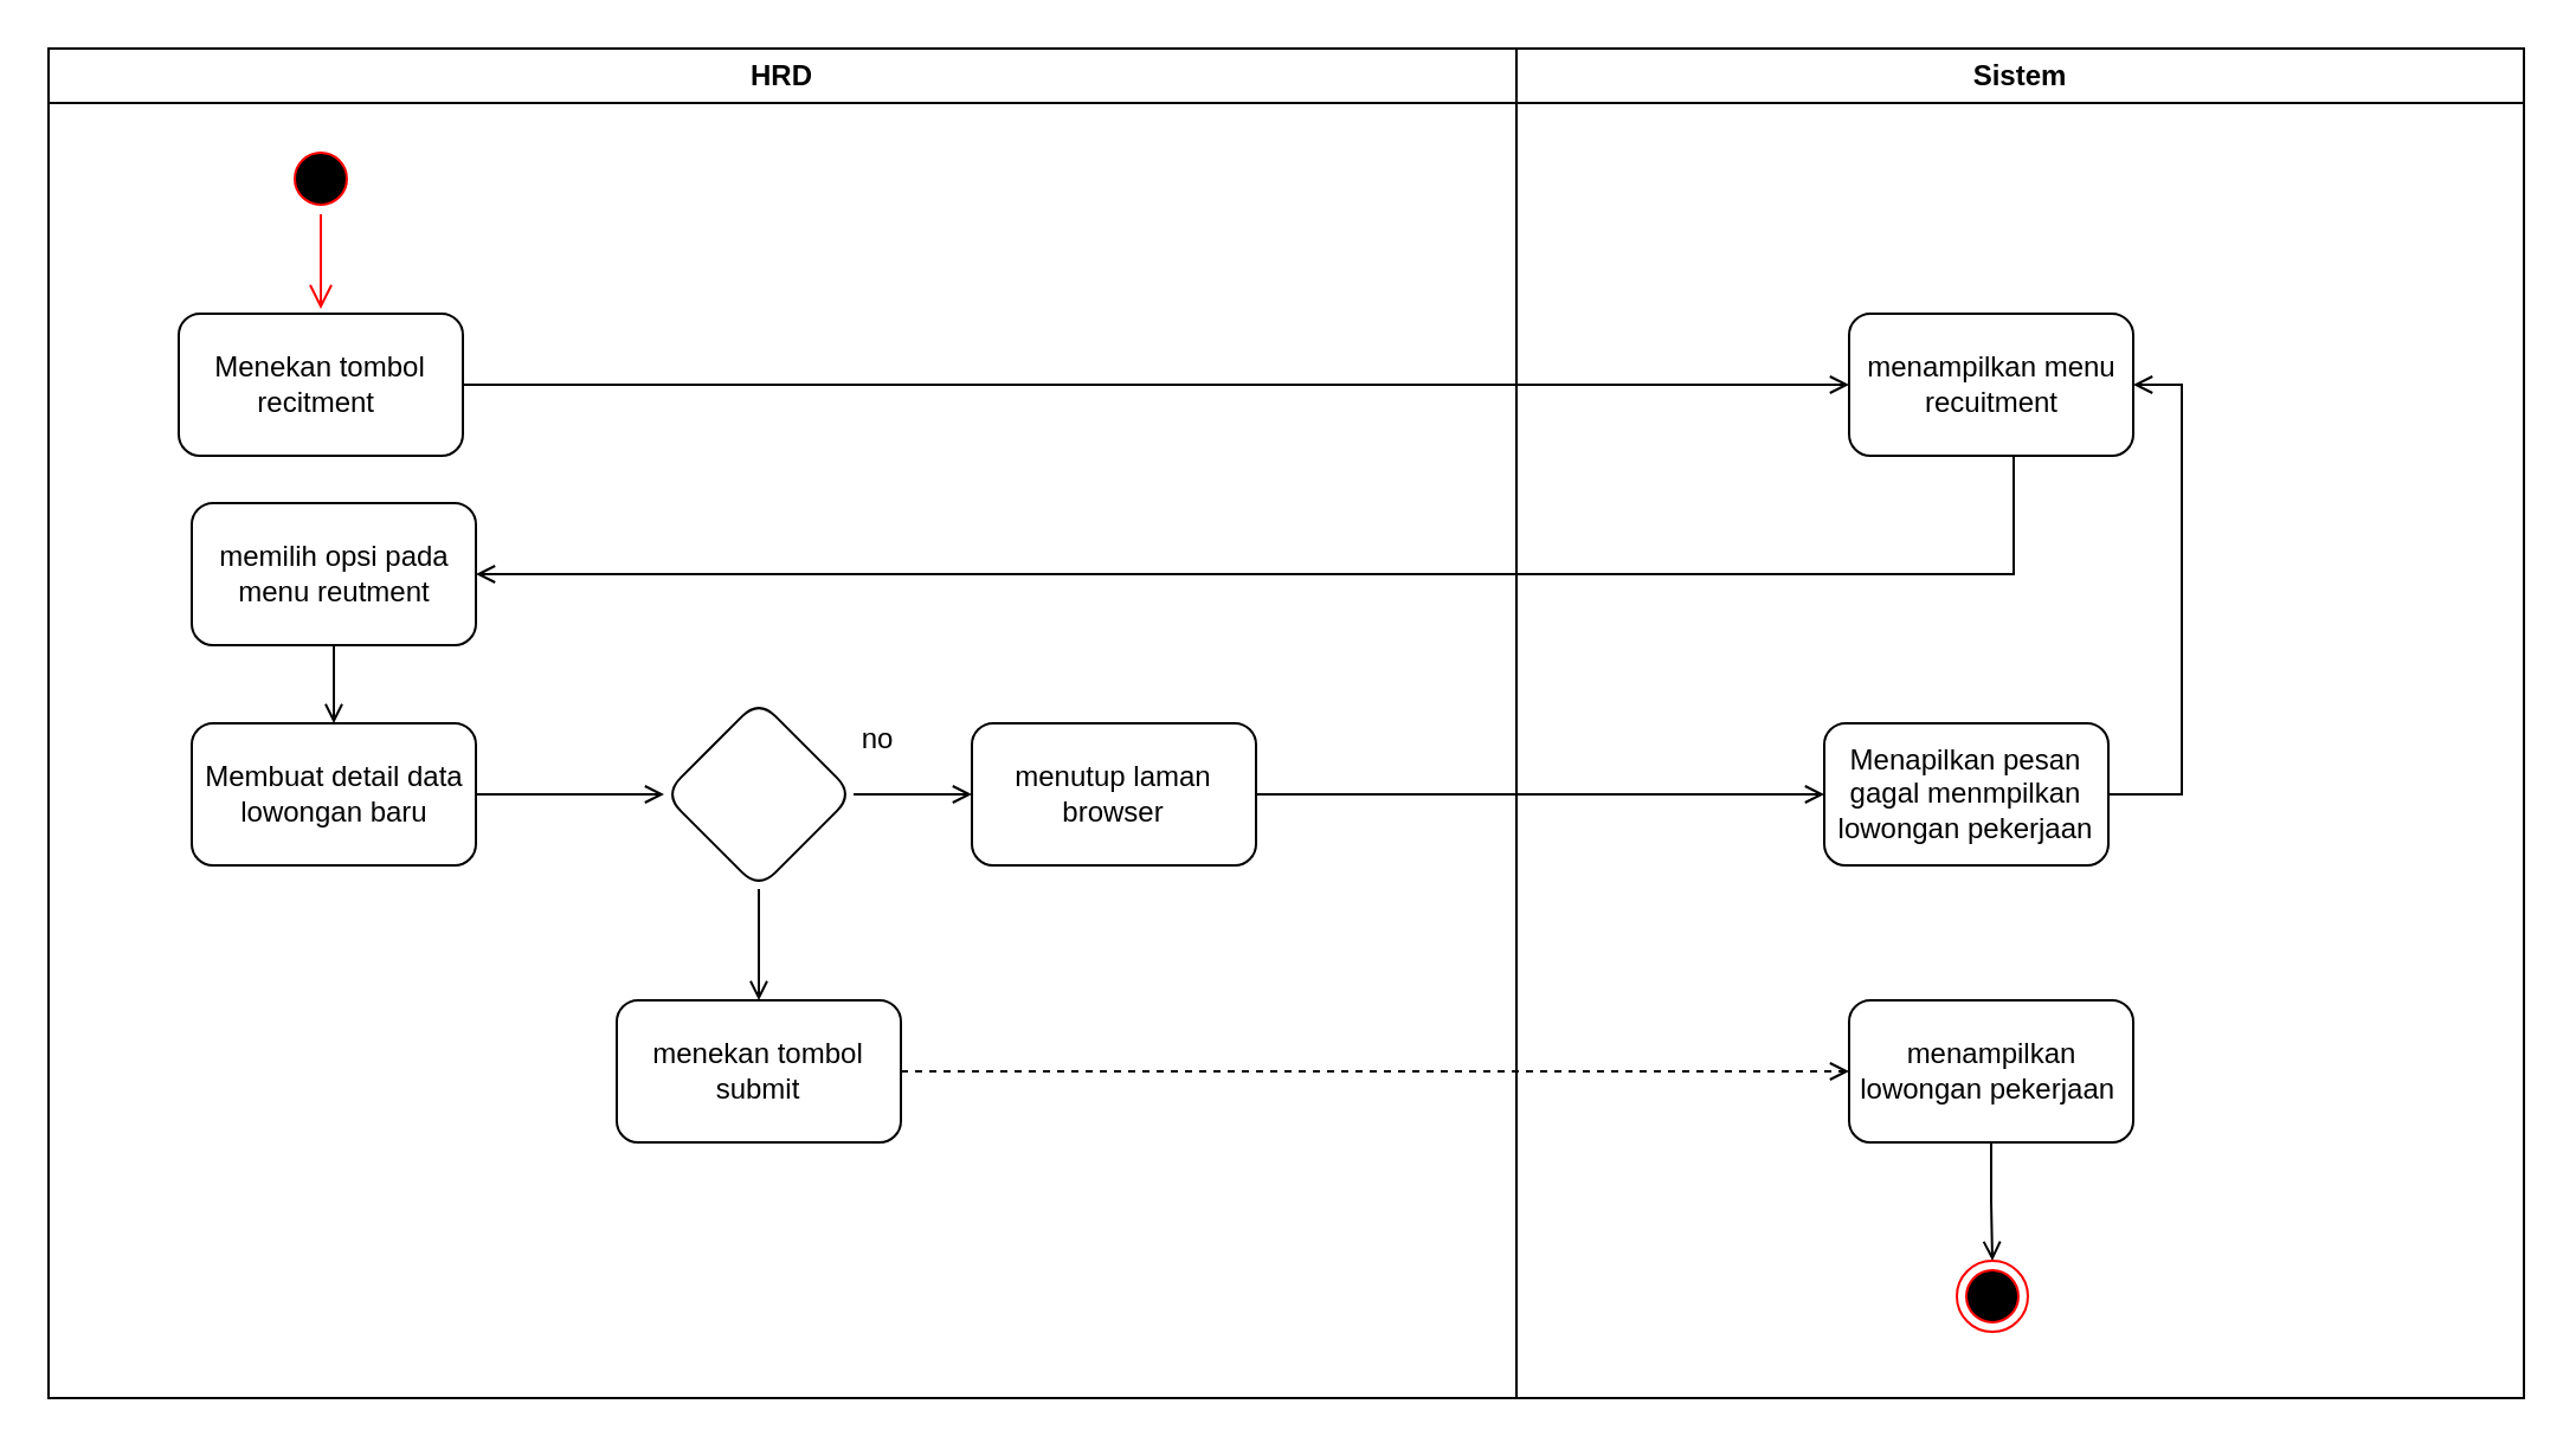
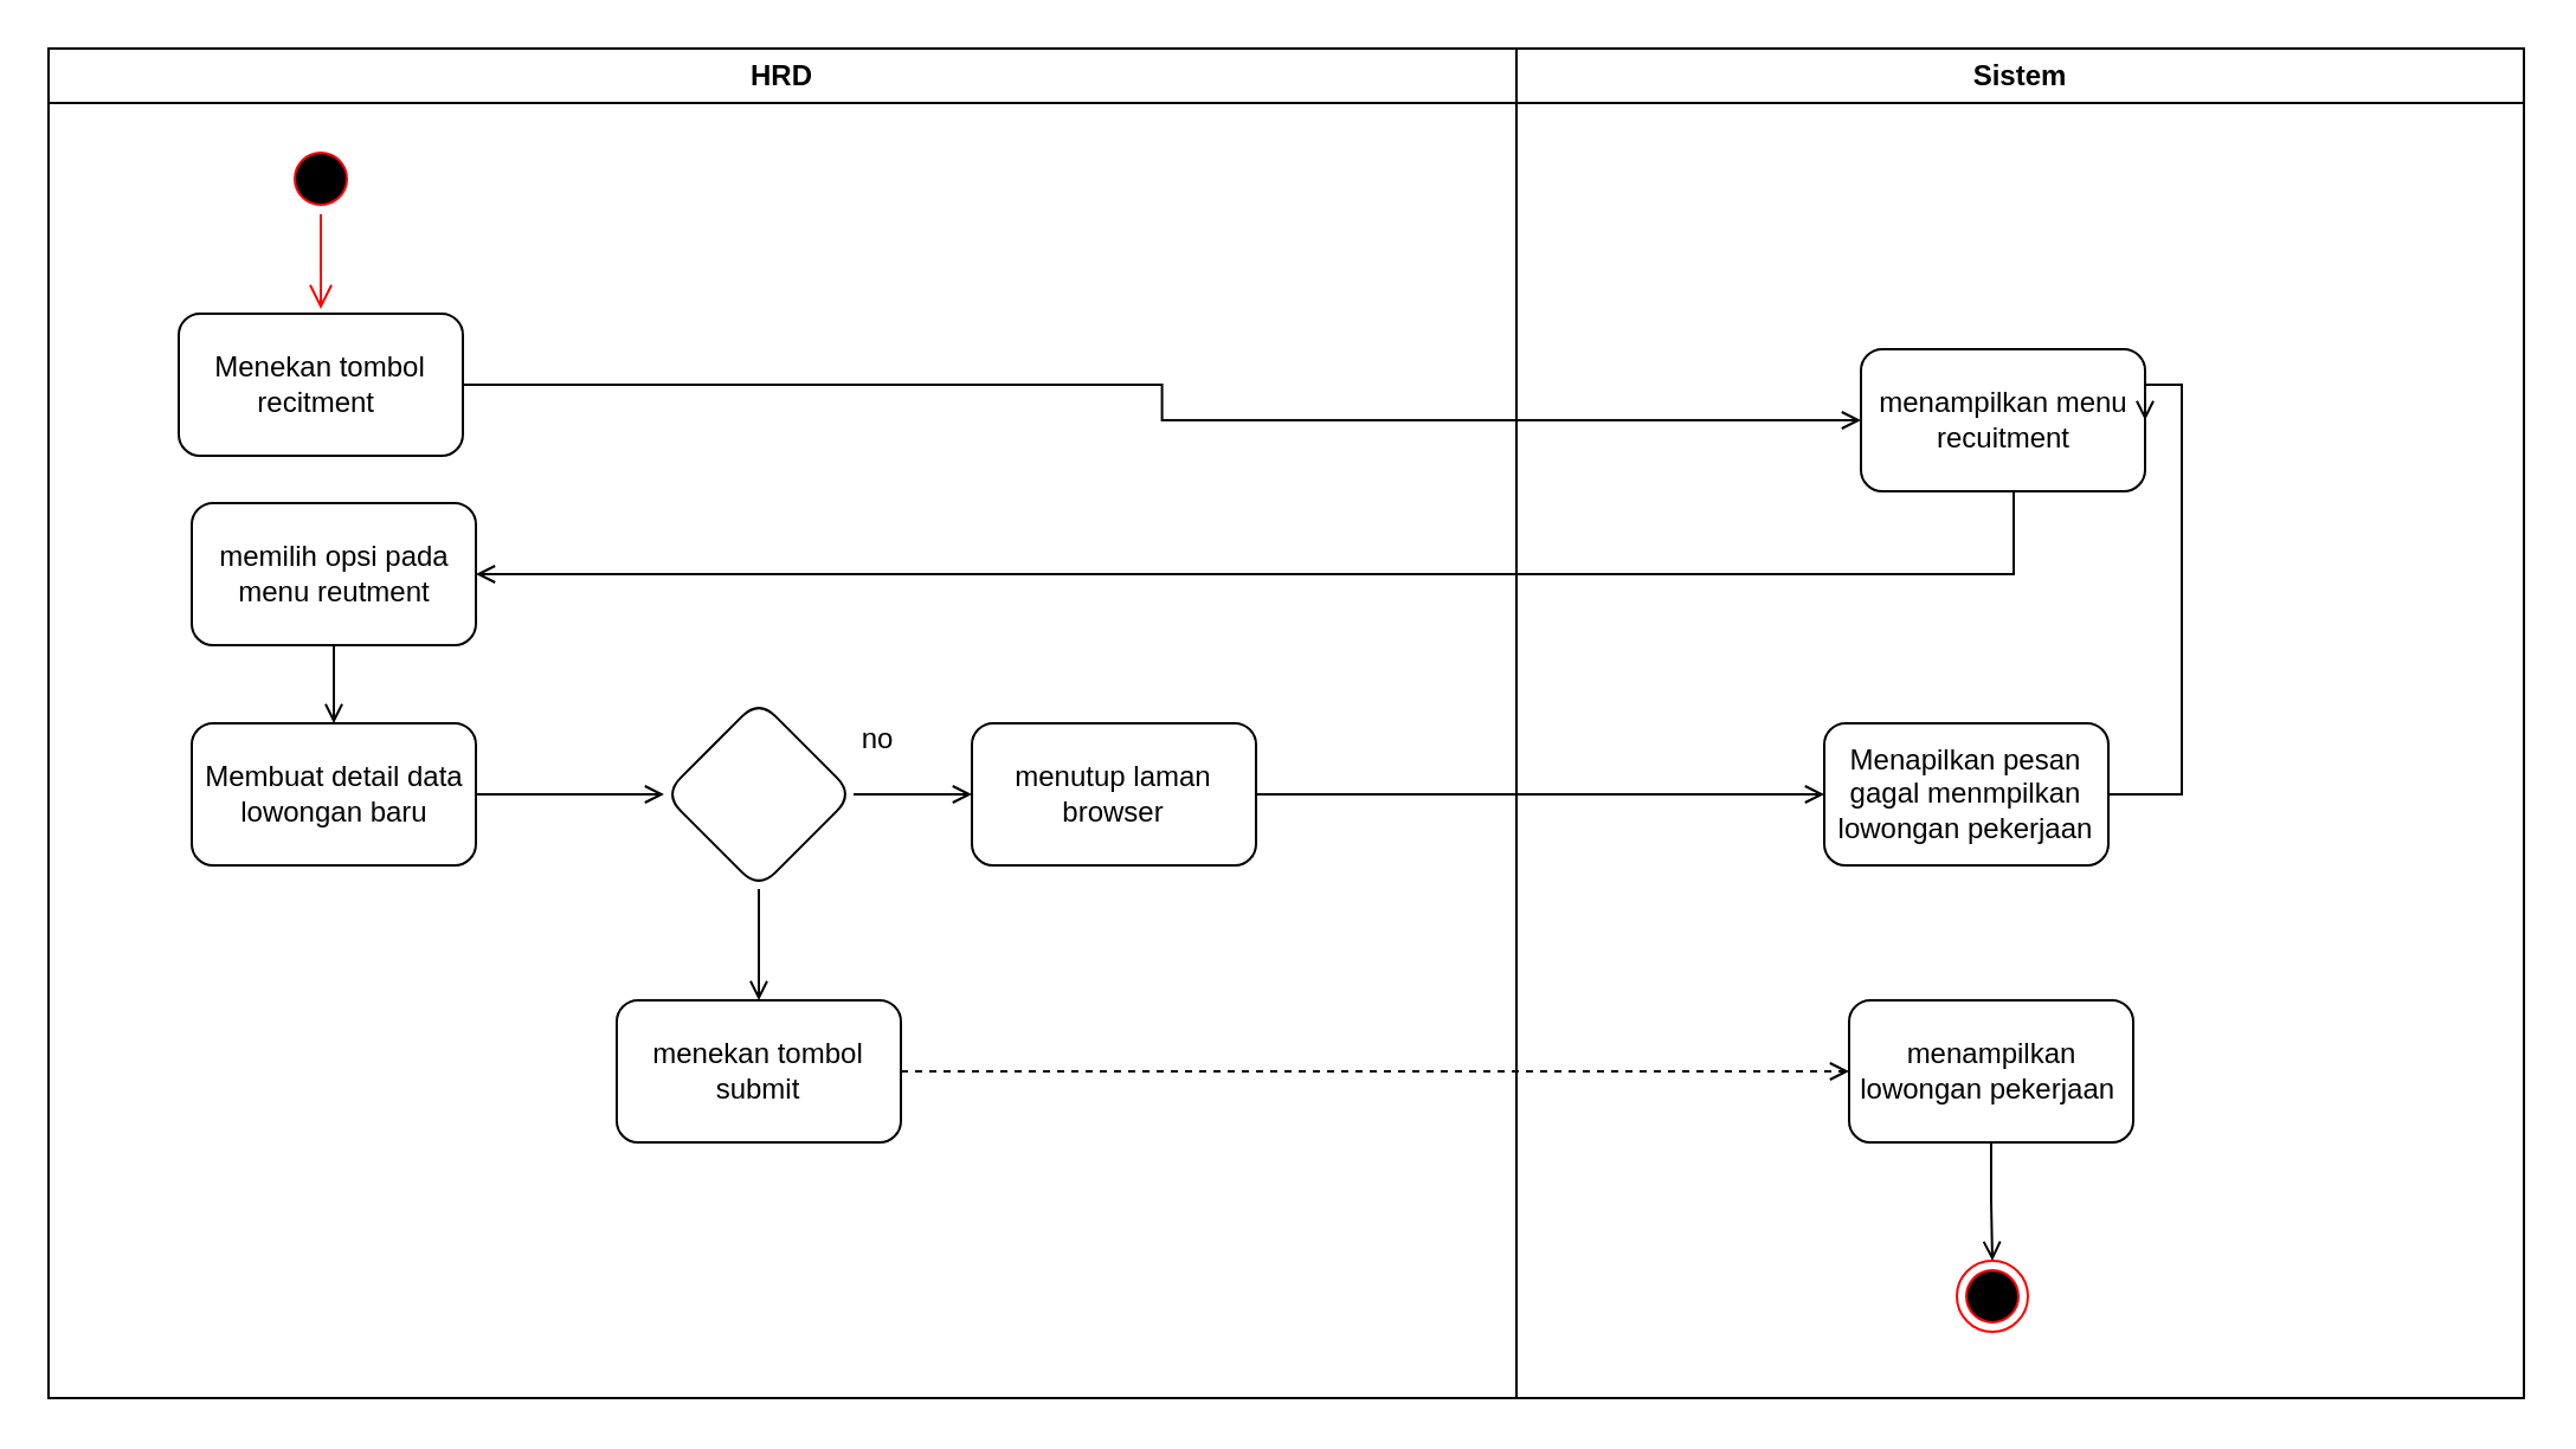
- <mxCell id="16" value="menampilkan menu recuitment" style="whiteSpace=wrap;html=1;fillColor=rgb(255, 255, 255);strokeColor=rgb(0, 0, 0);fontColor=rgb(0, 0, 0);rounded=1;" parent="15" vertex="1"><mxGeometry x="140.5" y="112" width="120" height="60" as="geometry" /></mxCell>
+ <mxCell id="16" value="menampilkan menu recuitment" style="whiteSpace=wrap;html=1;fillColor=rgb(255, 255, 255);strokeColor=rgb(0, 0, 0);fontColor=rgb(0, 0, 0);rounded=1;" parent="15" vertex="1"><mxGeometry x="145.5" y="127" width="120" height="60" as="geometry" /></mxCell>
